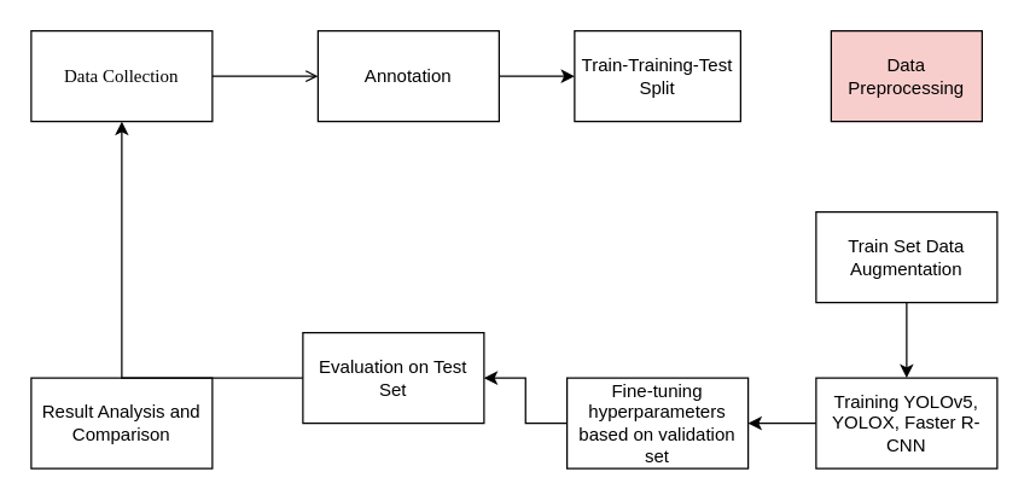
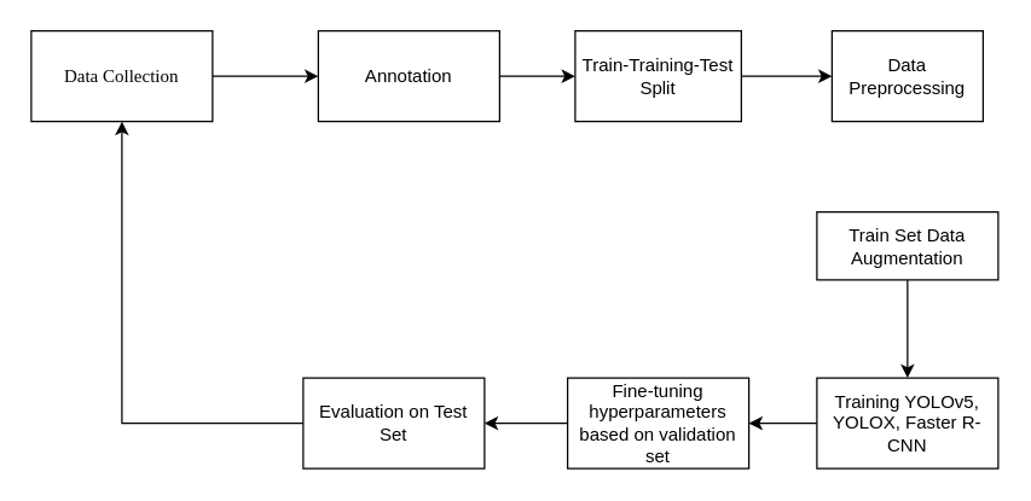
- <mxCell id="16" value="" style="edgeStyle=orthogonalEdgeStyle;rounded=0;orthogonalLoop=1;jettySize=auto;html=1;fontFamily=Times New Roman;fontSize=12;endArrow=open;" edge="1" parent="1" source="17" target="15"><mxGeometry relative="1" as="geometry" /></mxCell>
+ <mxCell id="16" value="" style="edgeStyle=orthogonalEdgeStyle;rounded=0;orthogonalLoop=1;jettySize=auto;html=1;fontFamily=Times New Roman;fontSize=12;" edge="1" parent="1" source="17" target="15"><mxGeometry relative="1" as="geometry" /></mxCell>
+ <mxCell id="12" value="" style="edgeStyle=orthogonalEdgeStyle;rounded=0;orthogonalLoop=1;jettySize=auto;html=1;fontFamily=Times New Roman;fontSize=12;" edge="1" parent="1" source="13" target="11"><mxGeometry relative="1" as="geometry" /></mxCell>
- <mxCell id="11" value="Data Preprocessing" style="rounded=0;whiteSpace=wrap;html=1;fillColor=#f8cecc;" vertex="1" parent="1"><mxGeometry x="550" y="20" width="100" height="60" as="geometry" /></mxCell>
+ <mxCell id="11" value="Data Preprocessing" style="rounded=0;whiteSpace=wrap;html=1;" vertex="1" parent="1"><mxGeometry x="550" y="20" width="100" height="60" as="geometry" /></mxCell>
- <mxCell id="10" value="Train Set Data Augmentation" style="rounded=0;whiteSpace=wrap;html=1;" vertex="1" parent="1"><mxGeometry x="540" y="140" width="120" height="60" as="geometry" /></mxCell>
+ <mxCell id="10" value="Train Set Data Augmentation" style="rounded=0;whiteSpace=wrap;html=1;" vertex="1" parent="1"><mxGeometry x="540" y="140" width="120" height="45" as="geometry" /></mxCell>
- <mxCell id="4" value="Evaluation on Test Set" style="rounded=0;whiteSpace=wrap;html=1;" vertex="1" parent="1"><mxGeometry x="200" y="220" width="120" height="60" as="geometry" /></mxCell>
+ <mxCell id="4" value="Evaluation on Test Set" style="rounded=0;whiteSpace=wrap;html=1;" vertex="1" parent="1"><mxGeometry x="200" y="250" width="120" height="60" as="geometry" /></mxCell>
- <mxCell id="2" value="Result Analysis and Comparison" style="rounded=0;whiteSpace=wrap;html=1;" vertex="1" parent="1"><mxGeometry x="20" y="250" width="120" height="60" as="geometry" /></mxCell>
